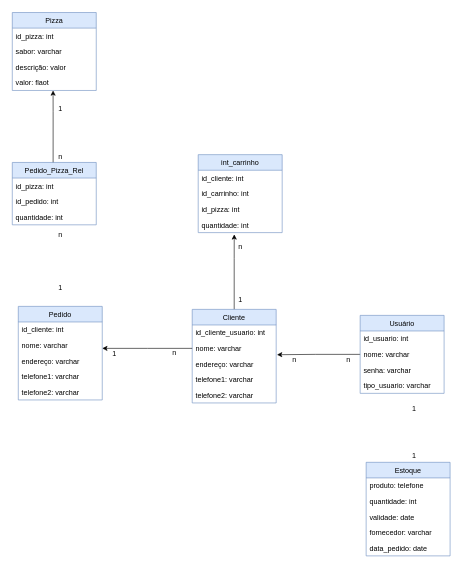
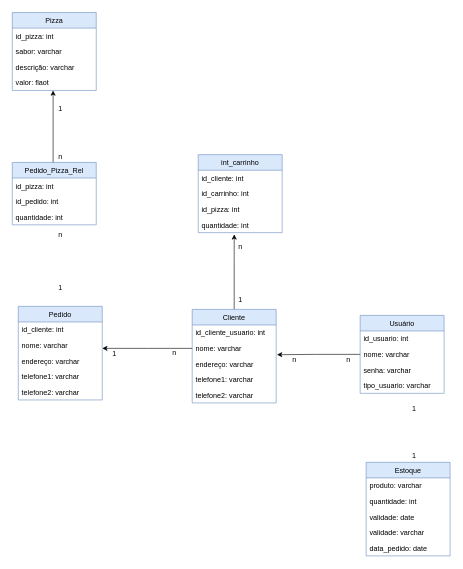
- <mxCell id="30" value="descrição: valor" style="text;strokeColor=none;fillColor=none;align=left;verticalAlign=top;spacingLeft=4;spacingRight=4;overflow=hidden;rotatable=0;points=[[0,0.5],[1,0.5]];portConstraint=eastwest;" vertex="1" parent="27"><mxGeometry y="78" width="140" height="26" as="geometry" /></mxCell>
+ <mxCell id="30" value="descrição: varchar" style="text;strokeColor=none;fillColor=none;align=left;verticalAlign=top;spacingLeft=4;spacingRight=4;overflow=hidden;rotatable=0;points=[[0,0.5],[1,0.5]];portConstraint=eastwest;" vertex="1" parent="27"><mxGeometry y="78" width="140" height="26" as="geometry" /></mxCell>
- <mxCell id="22" value="produto: telefone" style="text;strokeColor=none;fillColor=none;align=left;verticalAlign=top;spacingLeft=4;spacingRight=4;overflow=hidden;rotatable=0;points=[[0,0.5],[1,0.5]];portConstraint=eastwest;" vertex="1" parent="21"><mxGeometry y="26" width="140" height="26" as="geometry" /></mxCell>
+ <mxCell id="22" value="produto: varchar" style="text;strokeColor=none;fillColor=none;align=left;verticalAlign=top;spacingLeft=4;spacingRight=4;overflow=hidden;rotatable=0;points=[[0,0.5],[1,0.5]];portConstraint=eastwest;" vertex="1" parent="21"><mxGeometry y="26" width="140" height="26" as="geometry" /></mxCell>
- <mxCell id="25" value="fornecedor: varchar" style="text;strokeColor=none;fillColor=none;align=left;verticalAlign=top;spacingLeft=4;spacingRight=4;overflow=hidden;rotatable=0;points=[[0,0.5],[1,0.5]];portConstraint=eastwest;" vertex="1" parent="21"><mxGeometry y="104" width="140" height="26" as="geometry" /></mxCell>
+ <mxCell id="25" value="validade: varchar" style="text;strokeColor=none;fillColor=none;align=left;verticalAlign=top;spacingLeft=4;spacingRight=4;overflow=hidden;rotatable=0;points=[[0,0.5],[1,0.5]];portConstraint=eastwest;" vertex="1" parent="21"><mxGeometry y="104" width="140" height="26" as="geometry" /></mxCell>
